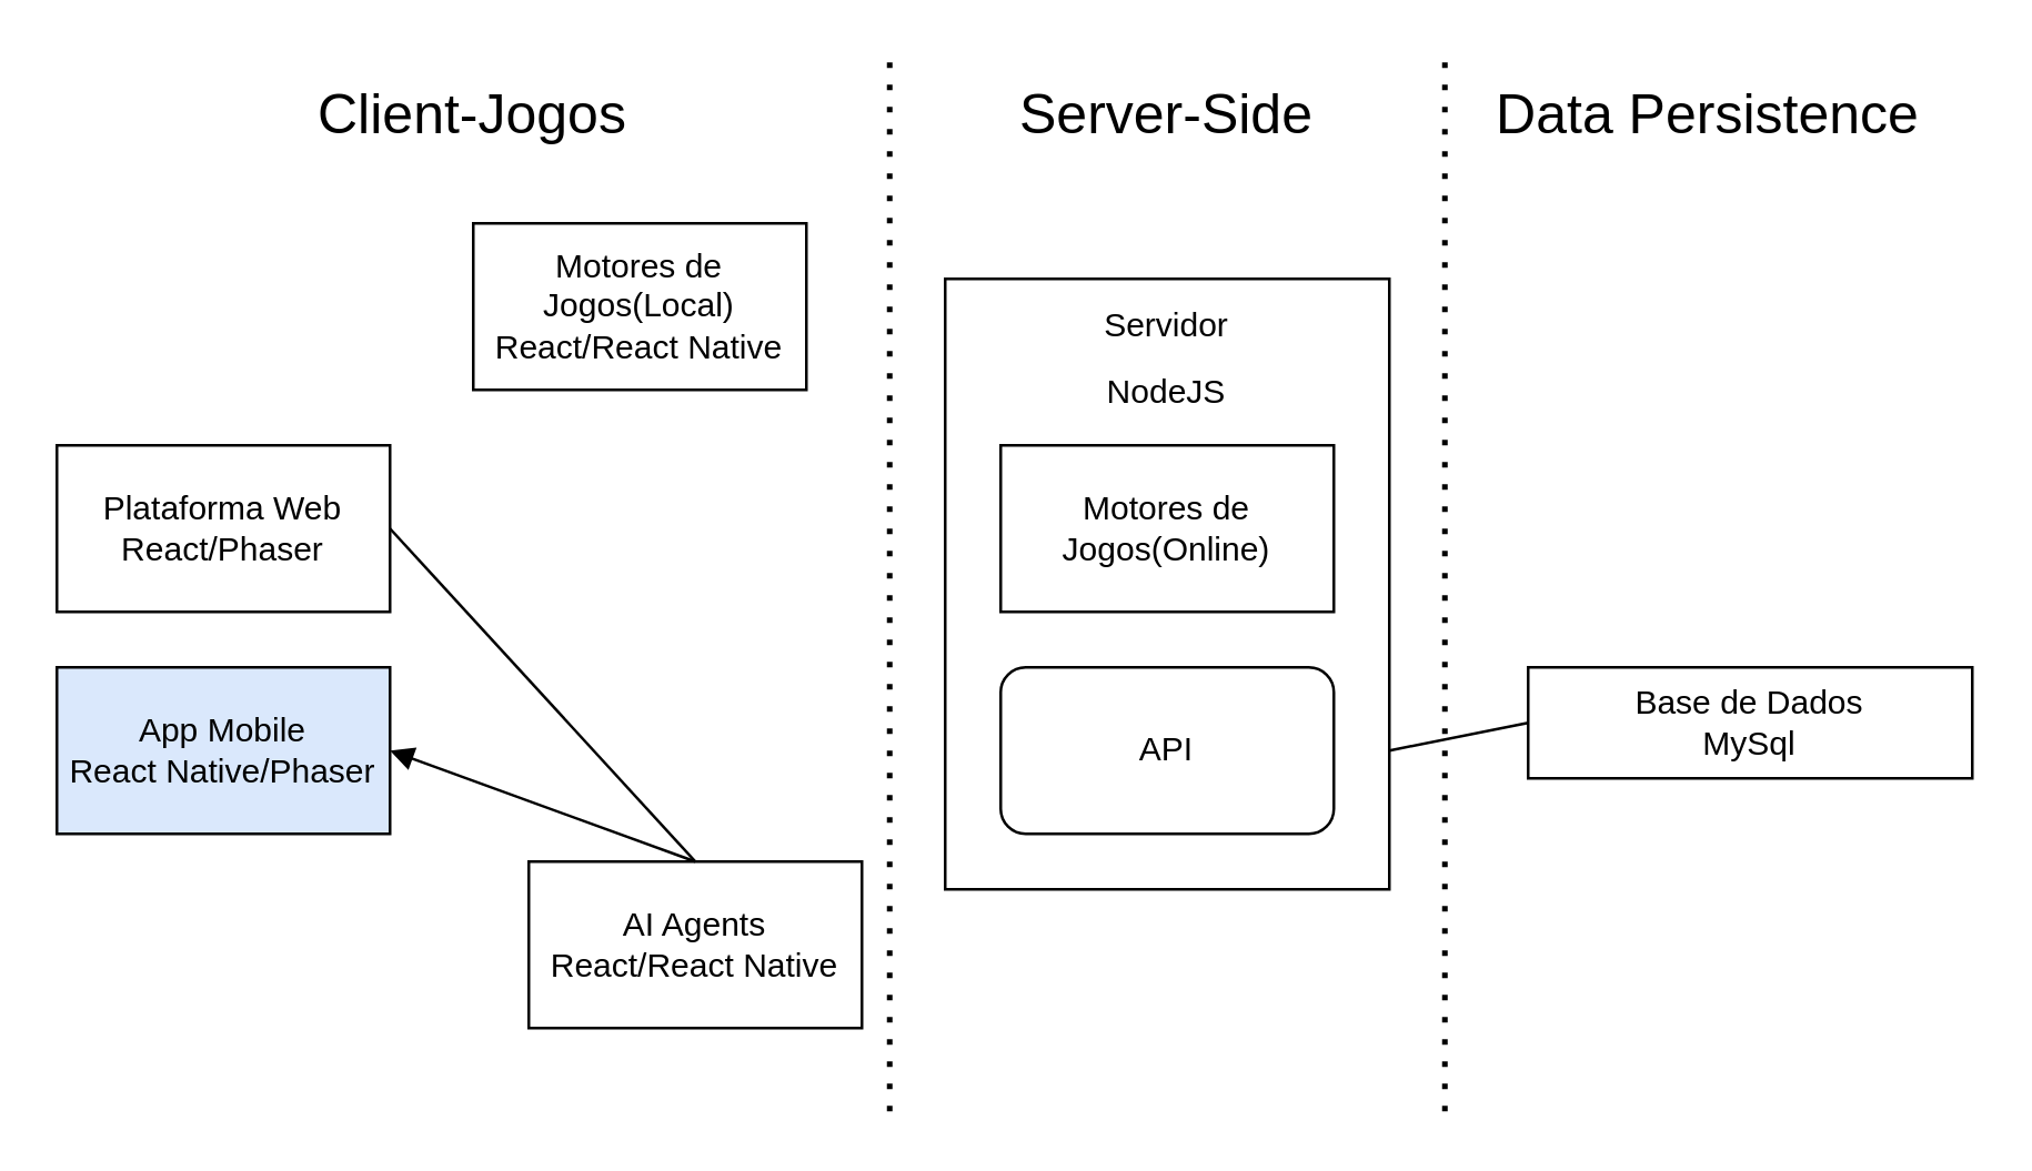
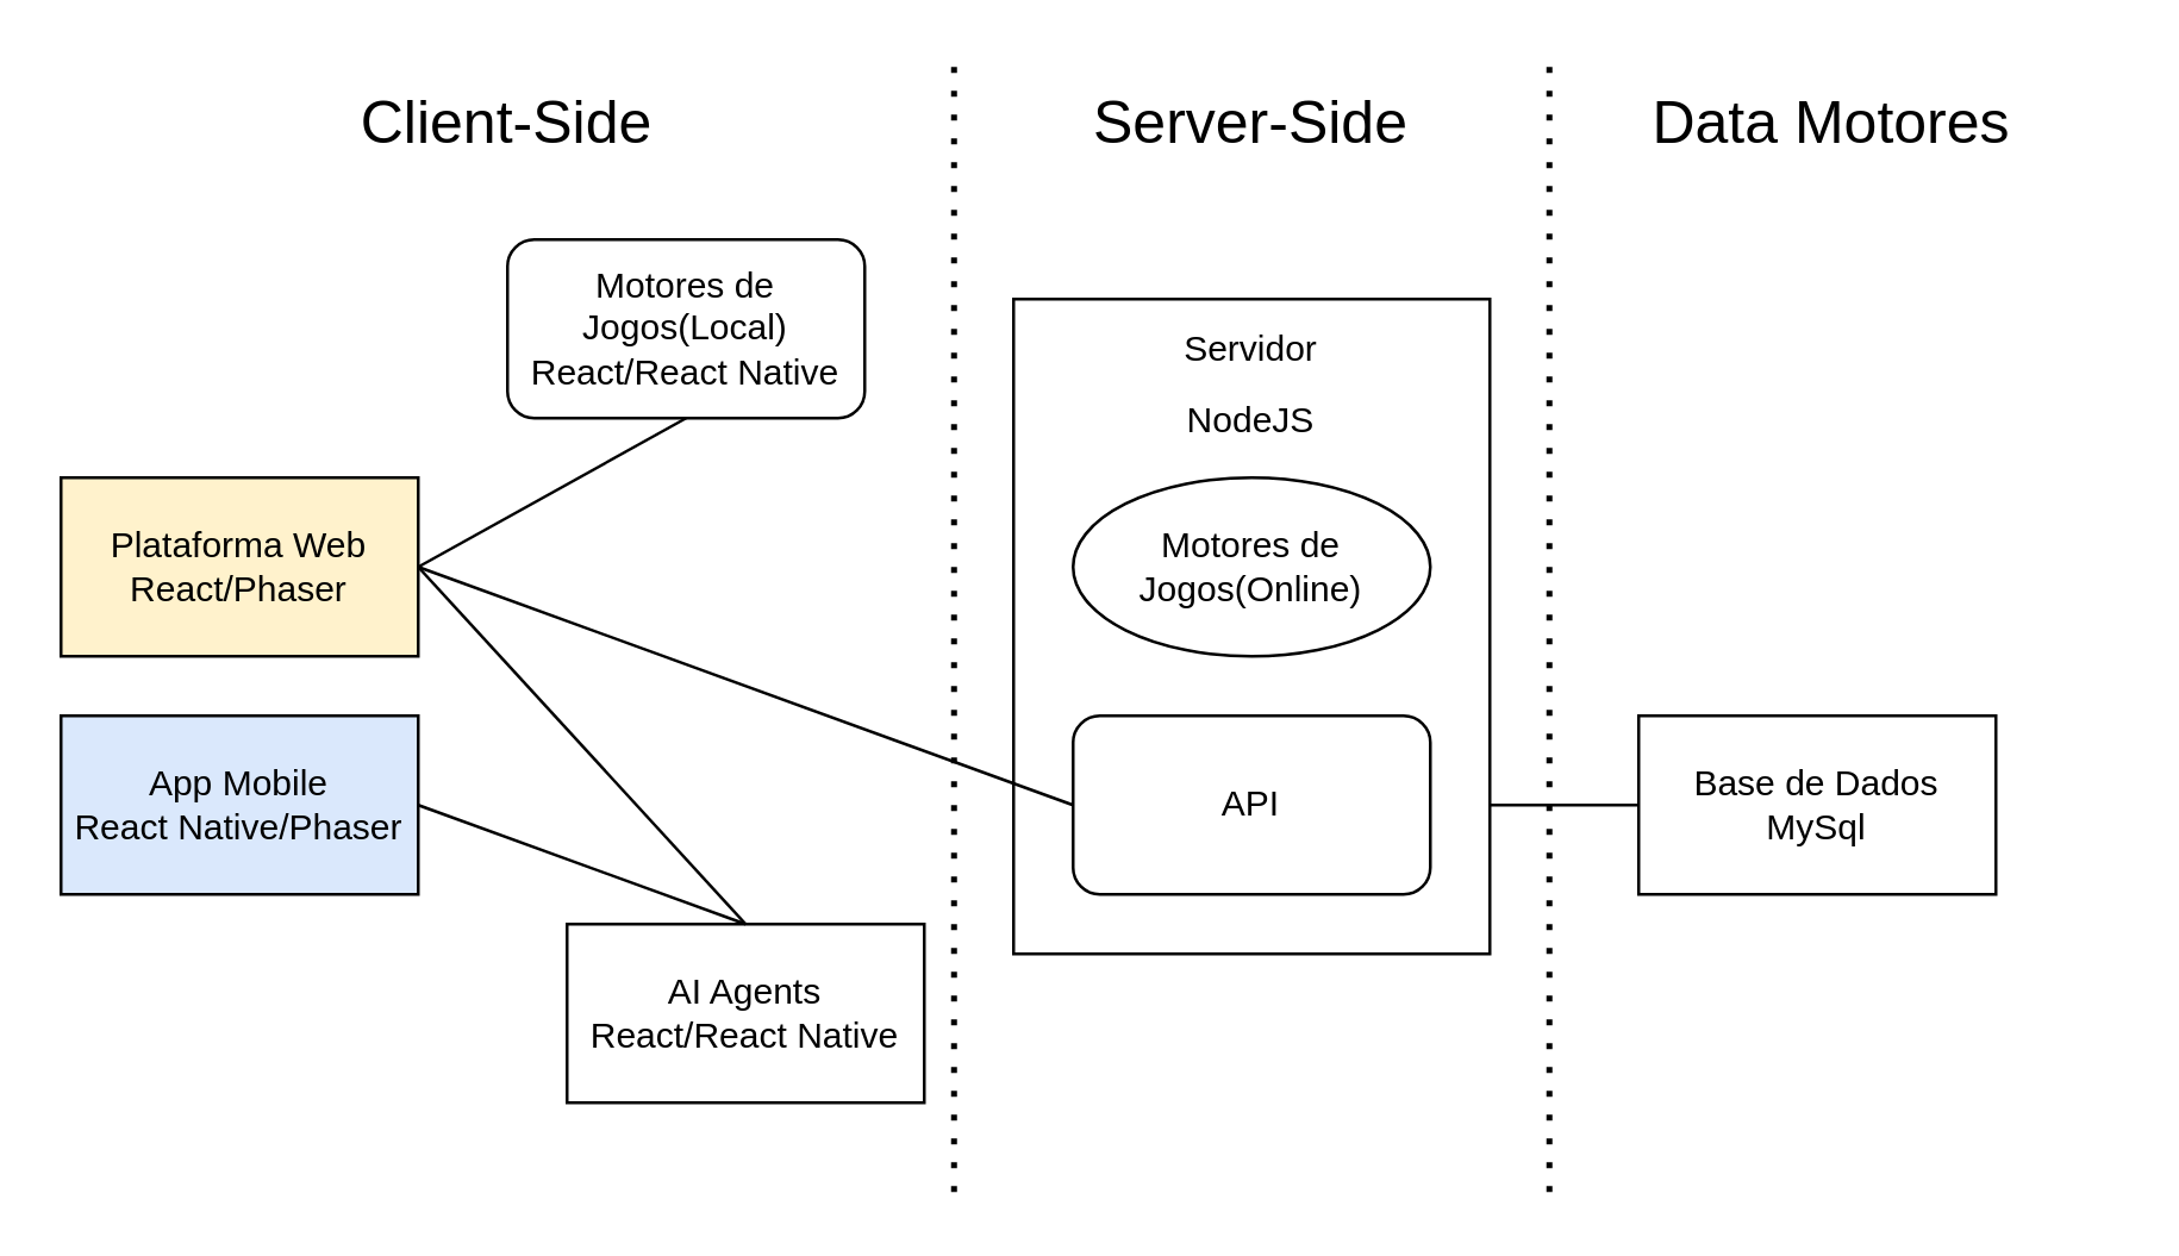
- <mxCell id="17" value="Client-Jogos" style="text;html=1;strokeColor=none;fillColor=none;align=center;verticalAlign=middle;whiteSpace=wrap;rounded=0;fontSize=20;" parent="1" vertex="1"><mxGeometry x="20" y="30" width="300" height="20" as="geometry" /></mxCell>
+ <mxCell id="17" value="Client-Side" style="text;html=1;strokeColor=none;fillColor=none;align=center;verticalAlign=middle;whiteSpace=wrap;rounded=0;fontSize=20;" parent="1" vertex="1"><mxGeometry x="20" y="30" width="300" height="20" as="geometry" /></mxCell>
- <mxCell id="19" value="Data Persistence" style="text;html=1;strokeColor=none;fillColor=none;align=center;verticalAlign=middle;whiteSpace=wrap;rounded=0;fontSize=20;" parent="1" vertex="1"><mxGeometry x="520" y="30" width="190" height="20" as="geometry" /></mxCell>
+ <mxCell id="19" value="Data Motores" style="text;html=1;strokeColor=none;fillColor=none;align=center;verticalAlign=middle;whiteSpace=wrap;rounded=0;fontSize=20;" parent="1" vertex="1"><mxGeometry x="520" y="30" width="190" height="20" as="geometry" /></mxCell>
- <mxCell id="14" value="&lt;span&gt;Motores de Jogos(Local)&lt;/span&gt;&lt;br&gt;React/React Native" style="rounded=0;whiteSpace=wrap;html=1;" parent="1" vertex="1"><mxGeometry x="170" y="80" width="120" height="60" as="geometry" /></mxCell>
+ <mxCell id="14" value="&lt;span&gt;Motores de Jogos(Local)&lt;/span&gt;&lt;br&gt;React/React Native" style="whiteSpace=wrap;html=1;rounded=1;" parent="1" vertex="1"><mxGeometry x="170" y="80" width="120" height="60" as="geometry" /></mxCell>
+ <mxCell id="13" value="" style="endArrow=none;html=1;entryX=0.5;entryY=1;entryDx=0;entryDy=0;exitX=1;exitY=0.5;exitDx=0;exitDy=0;" parent="1" source="3" target="14" edge="1"><mxGeometry width="50" height="50" relative="1" as="geometry"><mxPoint x="215" y="200" as="sourcePoint" /><mxPoint x="265" y="150" as="targetPoint" /></mxGeometry></mxCell>
- <mxCell id="3" value="Plataforma Web&lt;br&gt;React/Phaser" style="rounded=0;whiteSpace=wrap;html=1;" parent="1" vertex="1"><mxGeometry x="20" y="160" width="120" height="60" as="geometry" /></mxCell>
+ <mxCell id="3" value="Plataforma Web&lt;br&gt;React/Phaser" style="rounded=0;whiteSpace=wrap;html=1;fillColor=#fff2cc;" parent="1" vertex="1"><mxGeometry x="20" y="160" width="120" height="60" as="geometry" /></mxCell>
- <mxCell id="6" value="Motores de Jogos(Online)&lt;br&gt;" style="rounded=0;whiteSpace=wrap;html=1;" parent="1" vertex="1"><mxGeometry x="360" y="160" width="120" height="60" as="geometry" /></mxCell>
+ <mxCell id="6" value="Motores de Jogos(Online)&lt;br&gt;" style="ellipse;whiteSpace=wrap;html=1;" parent="1" vertex="1"><mxGeometry x="360" y="160" width="120" height="60" as="geometry" /></mxCell>
+ <mxCell id="9" value="" style="endArrow=none;html=1;entryX=0;entryY=0.5;entryDx=0;entryDy=0;exitX=1;exitY=0.5;exitDx=0;exitDy=0;" parent="1" source="3" target="5" edge="1"><mxGeometry width="50" height="50" relative="1" as="geometry"><mxPoint x="170" y="430" as="sourcePoint" /><mxPoint x="220" y="380" as="targetPoint" /></mxGeometry></mxCell>
- <mxCell id="8" value="Base de Dados&lt;br&gt;MySql" style="rounded=0;whiteSpace=wrap;html=1;" parent="1" vertex="1"><mxGeometry x="550" y="240" width="160" height="40" as="geometry" /></mxCell>
+ <mxCell id="8" value="Base de Dados&lt;br&gt;MySql" style="rounded=0;whiteSpace=wrap;html=1;" parent="1" vertex="1"><mxGeometry x="550" y="240" width="120" height="60" as="geometry" /></mxCell>
- <mxCell id="11" value="" style="endArrow=block;html=1;entryX=1;entryY=0.5;entryDx=0;entryDy=0;exitX=0.5;exitY=0;exitDx=0;exitDy=0;" parent="1" source="7" target="4" edge="1"><mxGeometry width="50" height="50" relative="1" as="geometry"><mxPoint x="150" y="400" as="sourcePoint" /><mxPoint x="200" y="350" as="targetPoint" /></mxGeometry></mxCell>
+ <mxCell id="11" value="" style="endArrow=none;html=1;entryX=1;entryY=0.5;entryDx=0;entryDy=0;exitX=0.5;exitY=0;exitDx=0;exitDy=0;" parent="1" source="7" target="4" edge="1"><mxGeometry width="50" height="50" relative="1" as="geometry"><mxPoint x="150" y="400" as="sourcePoint" /><mxPoint x="200" y="350" as="targetPoint" /></mxGeometry></mxCell>
